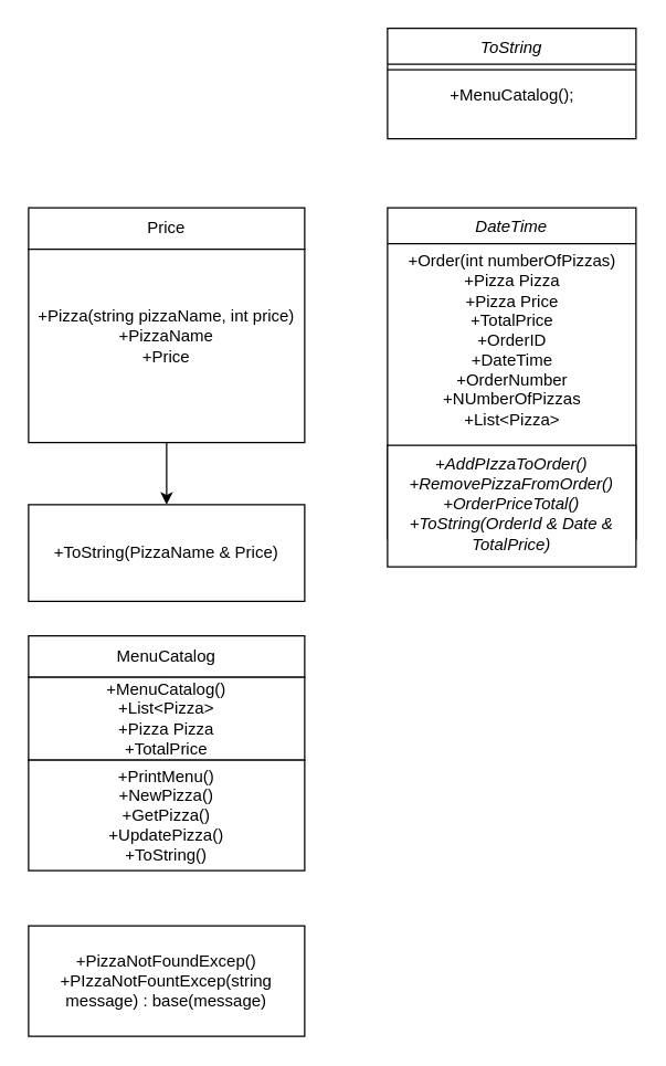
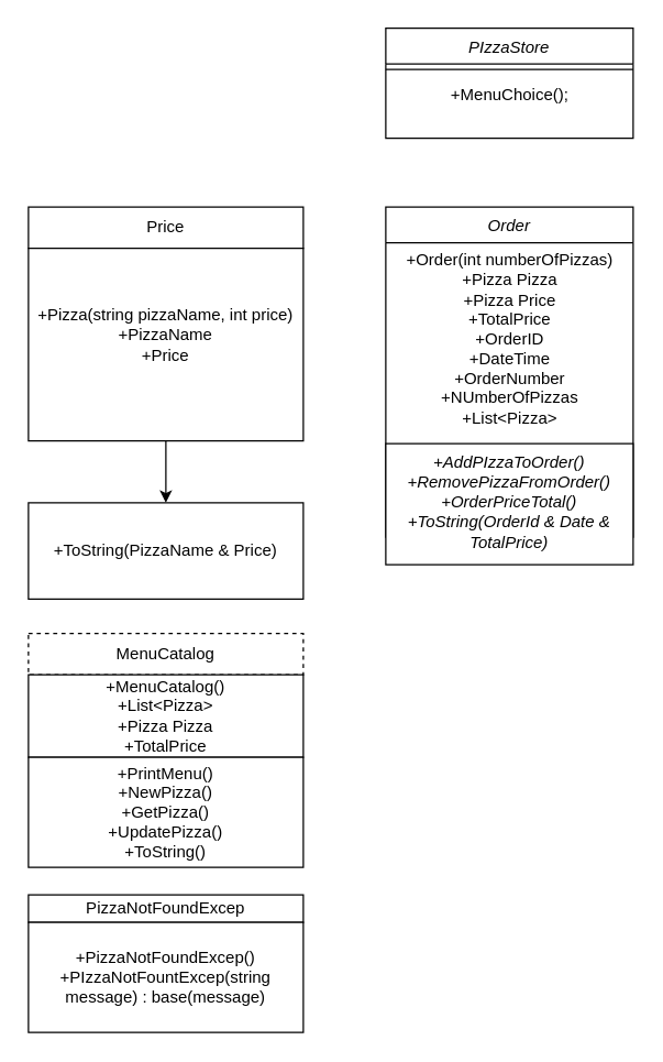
- <mxCell id="2" value="ToString" style="swimlane;fontStyle=2;align=center;verticalAlign=top;childLayout=stackLayout;horizontal=1;startSize=26;horizontalStack=0;resizeParent=1;resizeLast=0;collapsible=1;marginBottom=0;rounded=0;shadow=0;strokeWidth=1;" parent="1" vertex="1"><mxGeometry x="280" y="20" width="180" height="80" as="geometry"><mxRectangle x="230" y="140" width="160" height="26" as="alternateBounds" /></mxGeometry></mxCell>
+ <mxCell id="2" value="PIzzaStore" style="swimlane;fontStyle=2;align=center;verticalAlign=top;childLayout=stackLayout;horizontal=1;startSize=26;horizontalStack=0;resizeParent=1;resizeLast=0;collapsible=1;marginBottom=0;rounded=0;shadow=0;strokeWidth=1;" parent="1" vertex="1"><mxGeometry x="280" y="20" width="180" height="80" as="geometry"><mxRectangle x="230" y="140" width="160" height="26" as="alternateBounds" /></mxGeometry></mxCell>
- <mxCell id="4" value="+MenuCatalog();" style="text;html=1;align=center;verticalAlign=middle;resizable=0;points=[];autosize=1;strokeColor=none;fillColor=none;" vertex="1" parent="2"><mxGeometry y="34" width="180" height="30" as="geometry" /></mxCell>
+ <mxCell id="4" value="+MenuChoice();" style="text;html=1;align=center;verticalAlign=middle;resizable=0;points=[];autosize=1;strokeColor=none;fillColor=none;" vertex="1" parent="2"><mxGeometry y="34" width="180" height="30" as="geometry" /></mxCell>
- <mxCell id="5" value="DateTime" style="swimlane;fontStyle=2;align=center;verticalAlign=top;childLayout=stackLayout;horizontal=1;startSize=26;horizontalStack=0;resizeParent=1;resizeLast=0;collapsible=1;marginBottom=0;rounded=0;shadow=0;strokeWidth=1;" vertex="1" parent="1"><mxGeometry x="280" y="150" width="180" height="240" as="geometry"><mxRectangle x="230" y="140" width="160" height="26" as="alternateBounds" /></mxGeometry></mxCell>
+ <mxCell id="5" value="Order" style="swimlane;fontStyle=2;align=center;verticalAlign=top;childLayout=stackLayout;horizontal=1;startSize=26;horizontalStack=0;resizeParent=1;resizeLast=0;collapsible=1;marginBottom=0;rounded=0;shadow=0;strokeWidth=1;" vertex="1" parent="1"><mxGeometry x="280" y="150" width="180" height="240" as="geometry"><mxRectangle x="230" y="140" width="160" height="26" as="alternateBounds" /></mxGeometry></mxCell>
- <mxCell id="14" value="MenuCatalog" style="rounded=0;whiteSpace=wrap;html=1;" vertex="1" parent="1"><mxGeometry x="20" y="460" width="200" height="30" as="geometry" /></mxCell>
+ <mxCell id="14" value="MenuCatalog" style="rounded=0;whiteSpace=wrap;html=1;dashed=1;" vertex="1" parent="1"><mxGeometry x="20" y="460" width="200" height="30" as="geometry" /></mxCell>
+ <mxCell id="18" value="PizzaNotFoundExcep" style="rounded=0;whiteSpace=wrap;html=1;" vertex="1" parent="1"><mxGeometry x="20" y="650" width="200" height="20" as="geometry" /></mxCell>
